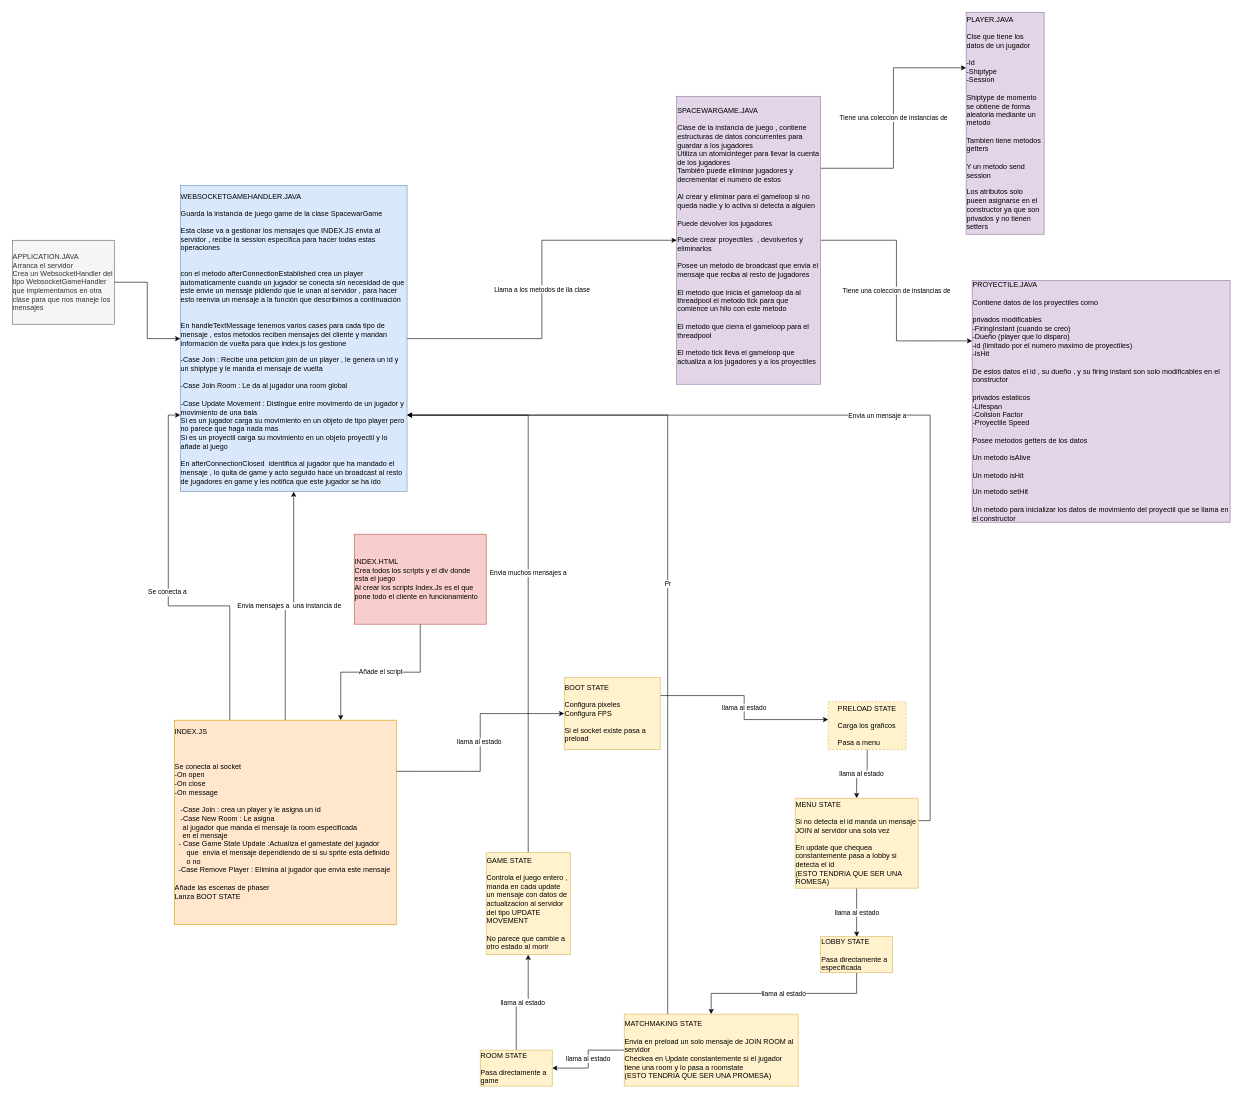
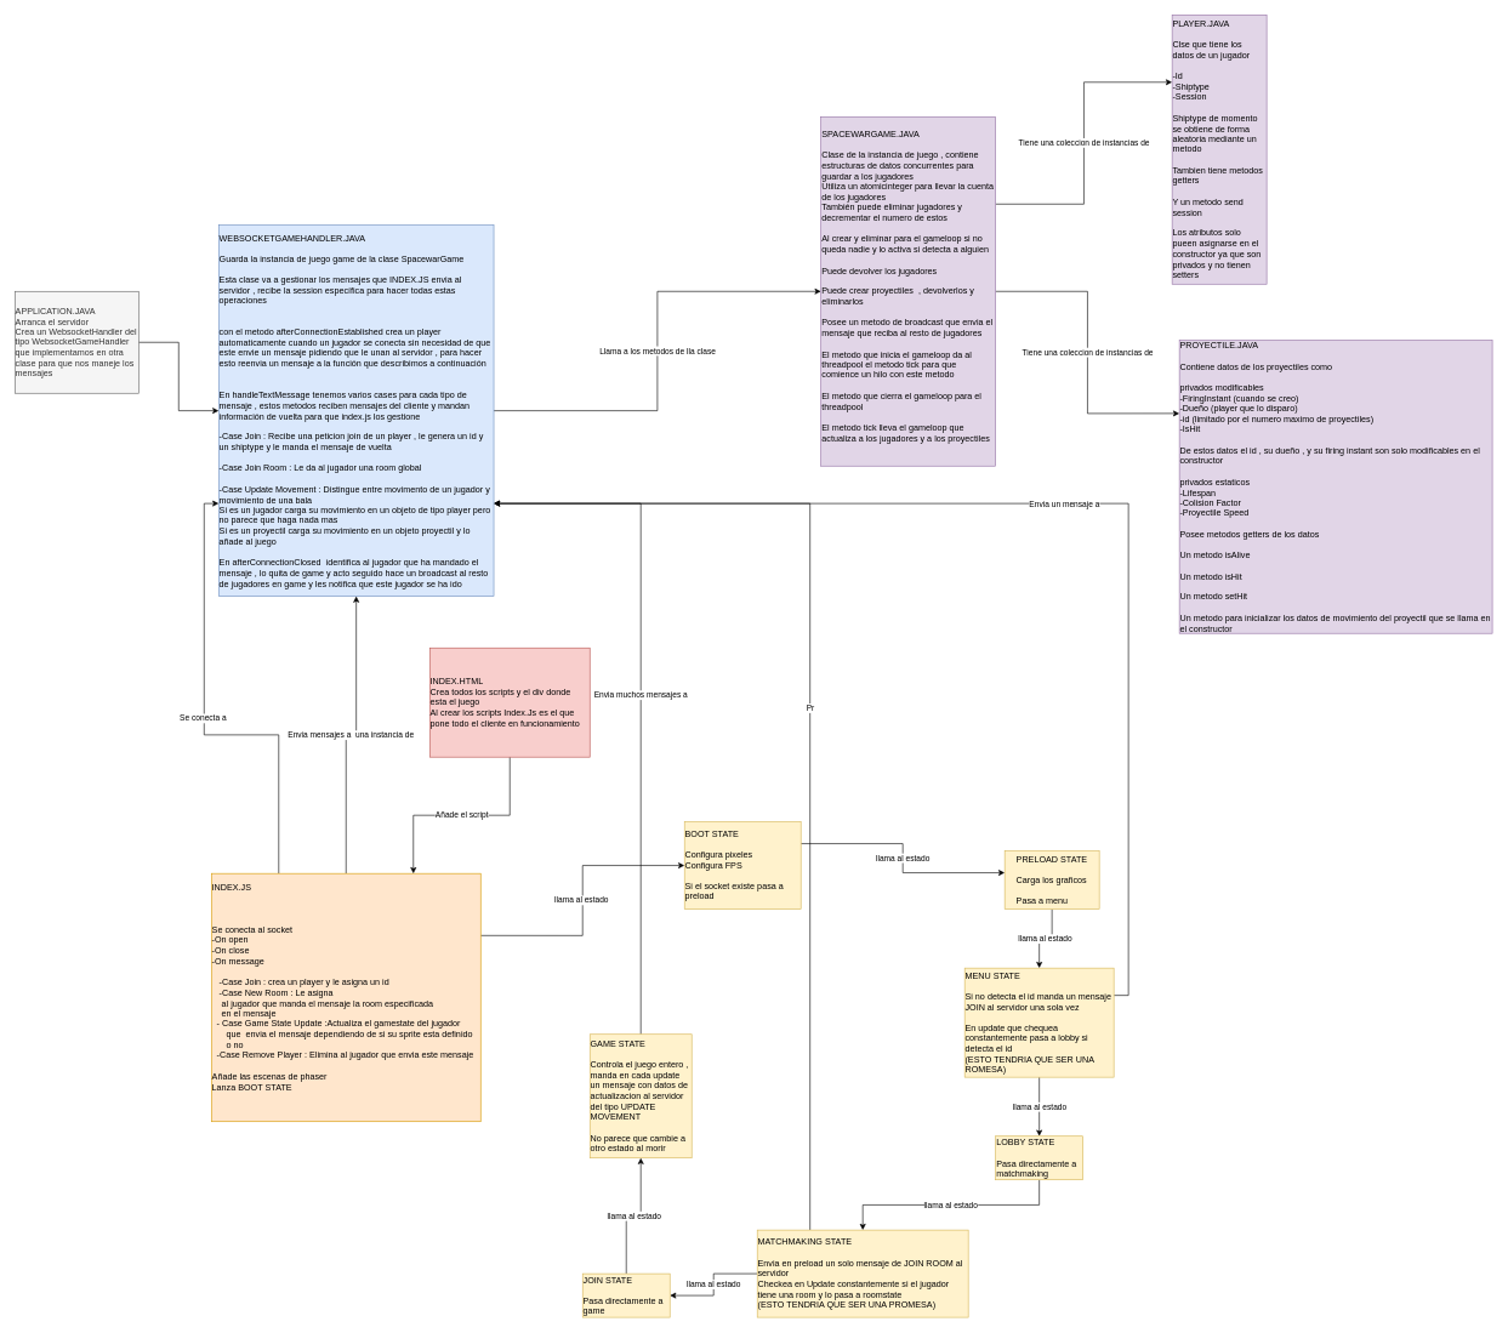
- <mxCell id="9" value="PRELOAD STATE&lt;br&gt;&lt;br&gt;&lt;div style=&quot;text-align: left&quot;&gt;Carga los graficos&lt;/div&gt;&lt;div style=&quot;text-align: left&quot;&gt;&lt;br&gt;&lt;/div&gt;&lt;div style=&quot;text-align: left&quot;&gt;Pasa a menu&lt;/div&gt;&lt;div style=&quot;text-align: left&quot;&gt;&lt;/div&gt;" style="rounded=0;whiteSpace=wrap;html=1;direction=west;fillColor=#fff2cc;strokeColor=#d6b656;dashed=1;" vertex="1" parent="1"><mxGeometry x="1380" y="1169" width="130" height="80" as="geometry" /></mxCell>
+ <mxCell id="9" value="PRELOAD STATE&lt;br&gt;&lt;br&gt;&lt;div style=&quot;text-align: left&quot;&gt;Carga los graficos&lt;/div&gt;&lt;div style=&quot;text-align: left&quot;&gt;&lt;br&gt;&lt;/div&gt;&lt;div style=&quot;text-align: left&quot;&gt;Pasa a menu&lt;/div&gt;&lt;div style=&quot;text-align: left&quot;&gt;&lt;/div&gt;" style="rounded=0;whiteSpace=wrap;html=1;direction=west;fillColor=#fff2cc;strokeColor=#d6b656;" vertex="1" parent="1"><mxGeometry x="1380" y="1169" width="130" height="80" as="geometry" /></mxCell>
- <mxCell id="14" value="&lt;div style=&quot;text-align: left&quot;&gt;&lt;span&gt;LOBBY STATE&lt;/span&gt;&lt;/div&gt;&lt;div style=&quot;text-align: left&quot;&gt;&lt;br&gt;&lt;/div&gt;&lt;div style=&quot;text-align: left&quot;&gt;&lt;span&gt;Pasa directamente a especificada&lt;/span&gt;&lt;/div&gt;" style="rounded=0;whiteSpace=wrap;html=1;fillColor=#fff2cc;strokeColor=#d6b656;" vertex="1" parent="1"><mxGeometry x="1367.5" y="1561" width="120" height="60" as="geometry" /></mxCell>
+ <mxCell id="14" value="&lt;div style=&quot;text-align: left&quot;&gt;&lt;span&gt;LOBBY STATE&lt;/span&gt;&lt;/div&gt;&lt;div style=&quot;text-align: left&quot;&gt;&lt;br&gt;&lt;/div&gt;&lt;div style=&quot;text-align: left&quot;&gt;&lt;span&gt;Pasa directamente a matchmaking&lt;/span&gt;&lt;/div&gt;" style="rounded=0;whiteSpace=wrap;html=1;fillColor=#fff2cc;strokeColor=#d6b656;" vertex="1" parent="1"><mxGeometry x="1367.5" y="1561" width="120" height="60" as="geometry" /></mxCell>
- <mxCell id="19" value="&lt;div style=&quot;text-align: left&quot;&gt;&lt;span&gt;ROOM STATE&lt;/span&gt;&lt;/div&gt;&lt;div style=&quot;text-align: left&quot;&gt;&lt;br&gt;&lt;/div&gt;&lt;div style=&quot;text-align: left&quot;&gt;&lt;span&gt;Pasa directamente a game&lt;/span&gt;&lt;/div&gt;" style="rounded=0;whiteSpace=wrap;html=1;fillColor=#fff2cc;strokeColor=#d6b656;" vertex="1" parent="1"><mxGeometry x="800" y="1750" width="120" height="60" as="geometry" /></mxCell>
+ <mxCell id="19" value="&lt;div style=&quot;text-align: left&quot;&gt;&lt;span&gt;JOIN STATE&lt;/span&gt;&lt;/div&gt;&lt;div style=&quot;text-align: left&quot;&gt;&lt;br&gt;&lt;/div&gt;&lt;div style=&quot;text-align: left&quot;&gt;&lt;span&gt;Pasa directamente a game&lt;/span&gt;&lt;/div&gt;" style="rounded=0;whiteSpace=wrap;html=1;fillColor=#fff2cc;strokeColor=#d6b656;" vertex="1" parent="1"><mxGeometry x="800" y="1750" width="120" height="60" as="geometry" /></mxCell>
